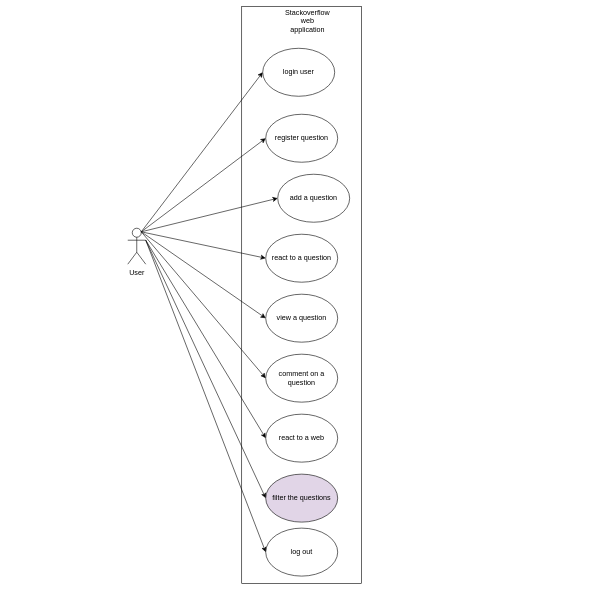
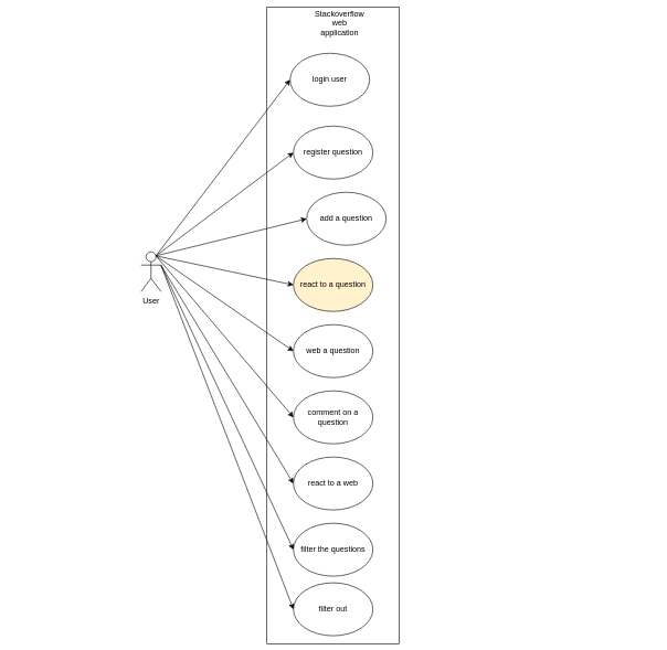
- <mxCell id="7" value="react to a question" style="ellipse;whiteSpace=wrap;html=1;" vertex="1" parent="1"><mxGeometry x="442" y="390" width="120" height="80" as="geometry" /></mxCell>
+ <mxCell id="7" value="react to a question" style="ellipse;whiteSpace=wrap;html=1;fillColor=#fff2cc;" vertex="1" parent="1"><mxGeometry x="442" y="390" width="120" height="80" as="geometry" /></mxCell>
- <mxCell id="8" value="view a question" style="ellipse;whiteSpace=wrap;html=1;" vertex="1" parent="1"><mxGeometry x="442" y="490" width="120" height="80" as="geometry" /></mxCell>
+ <mxCell id="8" value="web a question" style="ellipse;whiteSpace=wrap;html=1;" vertex="1" parent="1"><mxGeometry x="442" y="490" width="120" height="80" as="geometry" /></mxCell>
- <mxCell id="11" value="filter the questions" style="ellipse;whiteSpace=wrap;html=1;fillColor=#e1d5e7;" vertex="1" parent="1"><mxGeometry x="442" y="790" width="120" height="80" as="geometry" /></mxCell>
+ <mxCell id="11" value="filter the questions" style="ellipse;whiteSpace=wrap;html=1;" vertex="1" parent="1"><mxGeometry x="442" y="790" width="120" height="80" as="geometry" /></mxCell>
- <mxCell id="13" value="log out" style="ellipse;whiteSpace=wrap;html=1;" vertex="1" parent="1"><mxGeometry x="442" y="880" width="120" height="80" as="geometry" /></mxCell>
+ <mxCell id="13" value="filter out" style="ellipse;whiteSpace=wrap;html=1;" vertex="1" parent="1"><mxGeometry x="442" y="880" width="120" height="80" as="geometry" /></mxCell>
